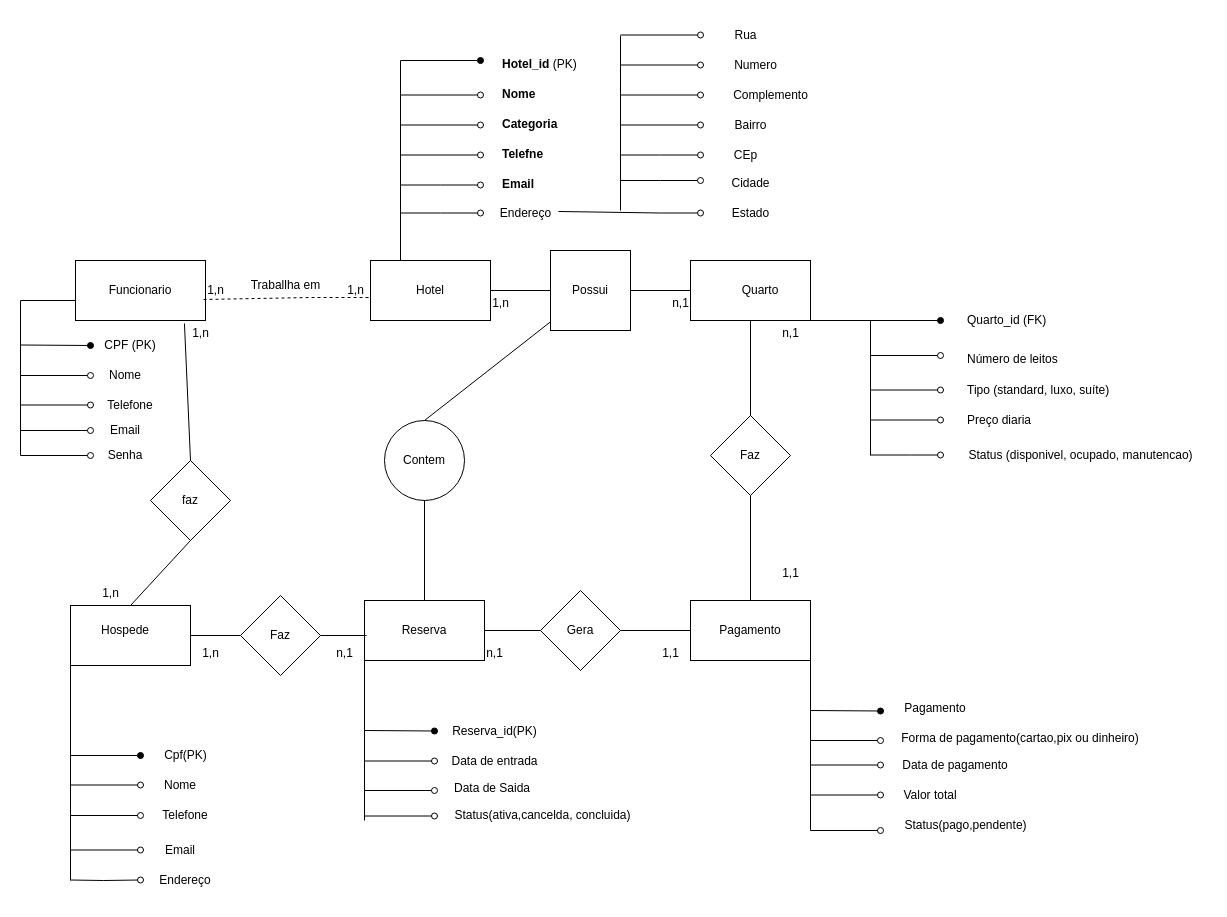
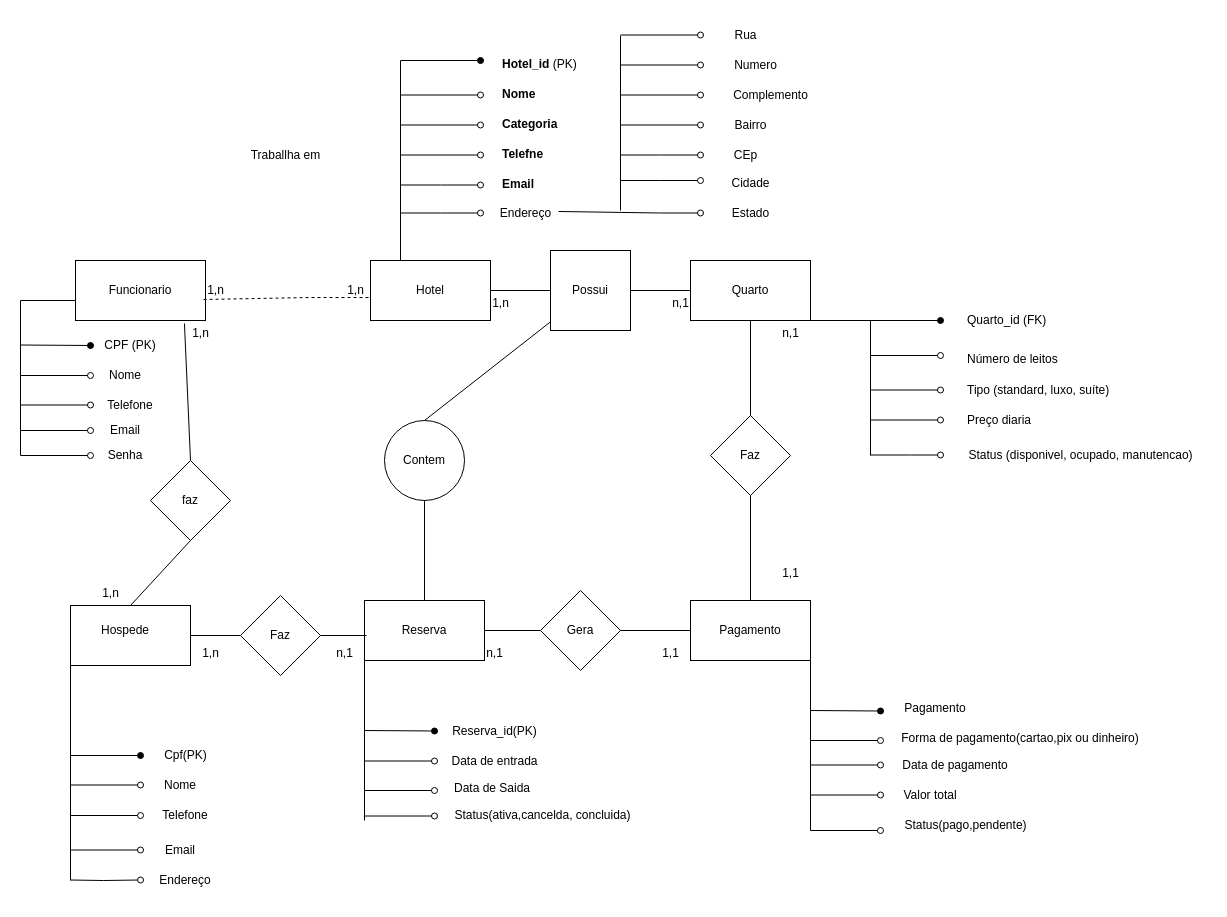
- <mxCell id="34" value="Traballha em" style="text;html=1;align=center;verticalAlign=middle;resizable=0;points=[];autosize=1;strokeColor=none;fillColor=none;" parent="1" vertex="1"><mxGeometry x="240" y="270" width="90" height="30" as="geometry" /></mxCell>
+ <mxCell id="34" value="Traballha em" style="text;html=1;align=center;verticalAlign=middle;resizable=0;points=[];autosize=1;strokeColor=none;fillColor=none;" parent="1" vertex="1"><mxGeometry x="240" y="140" width="90" height="30" as="geometry" /></mxCell>
- <mxCell id="35" value="Quarto" style="text;html=1;align=center;verticalAlign=middle;whiteSpace=wrap;rounded=0;" parent="1" vertex="1"><mxGeometry x="730" y="275" width="60" height="30" as="geometry" /></mxCell>
+ <mxCell id="35" value="Quarto" style="text;html=1;align=center;verticalAlign=middle;whiteSpace=wrap;rounded=0;" parent="1" vertex="1"><mxGeometry x="720" y="275" width="60" height="30" as="geometry" /></mxCell>
